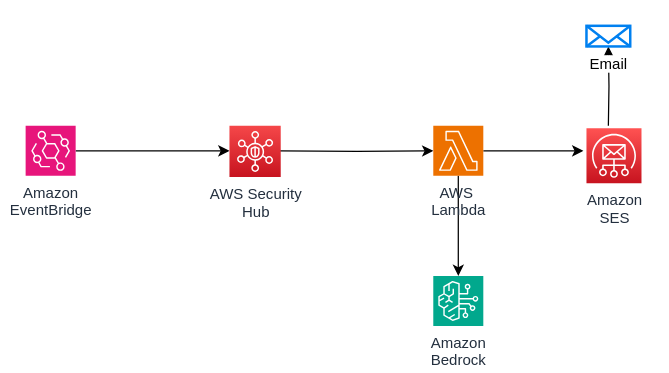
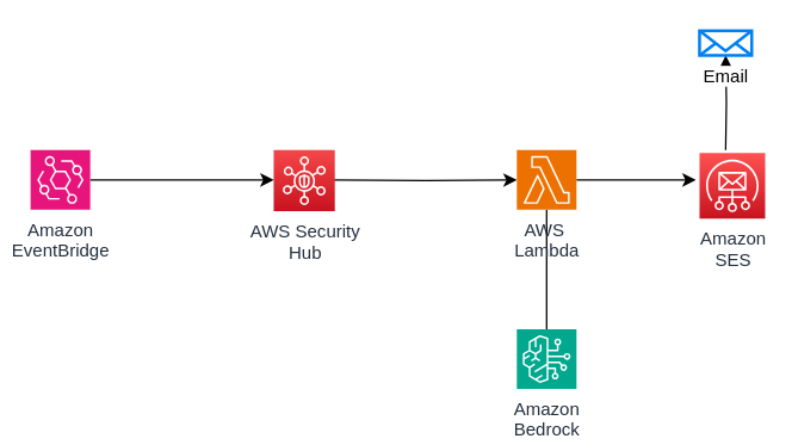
- <mxCell id="5" value="" style="edgeStyle=orthogonalEdgeStyle;rounded=0;orthogonalLoop=1;jettySize=auto;html=1;" parent="1" source="7" target="8" edge="1"><mxGeometry relative="1" as="geometry"><Array as="points"><mxPoint x="366" y="190" /><mxPoint x="366" y="190" /></Array></mxGeometry></mxCell>
+ <mxCell id="5" value="" style="edgeStyle=orthogonalEdgeStyle;rounded=0;orthogonalLoop=1;jettySize=auto;html=1;endArrow=none;" parent="1" source="7" target="8" edge="1"><mxGeometry relative="1" as="geometry"><Array as="points"><mxPoint x="366" y="190" /><mxPoint x="366" y="190" /></Array></mxGeometry></mxCell>
